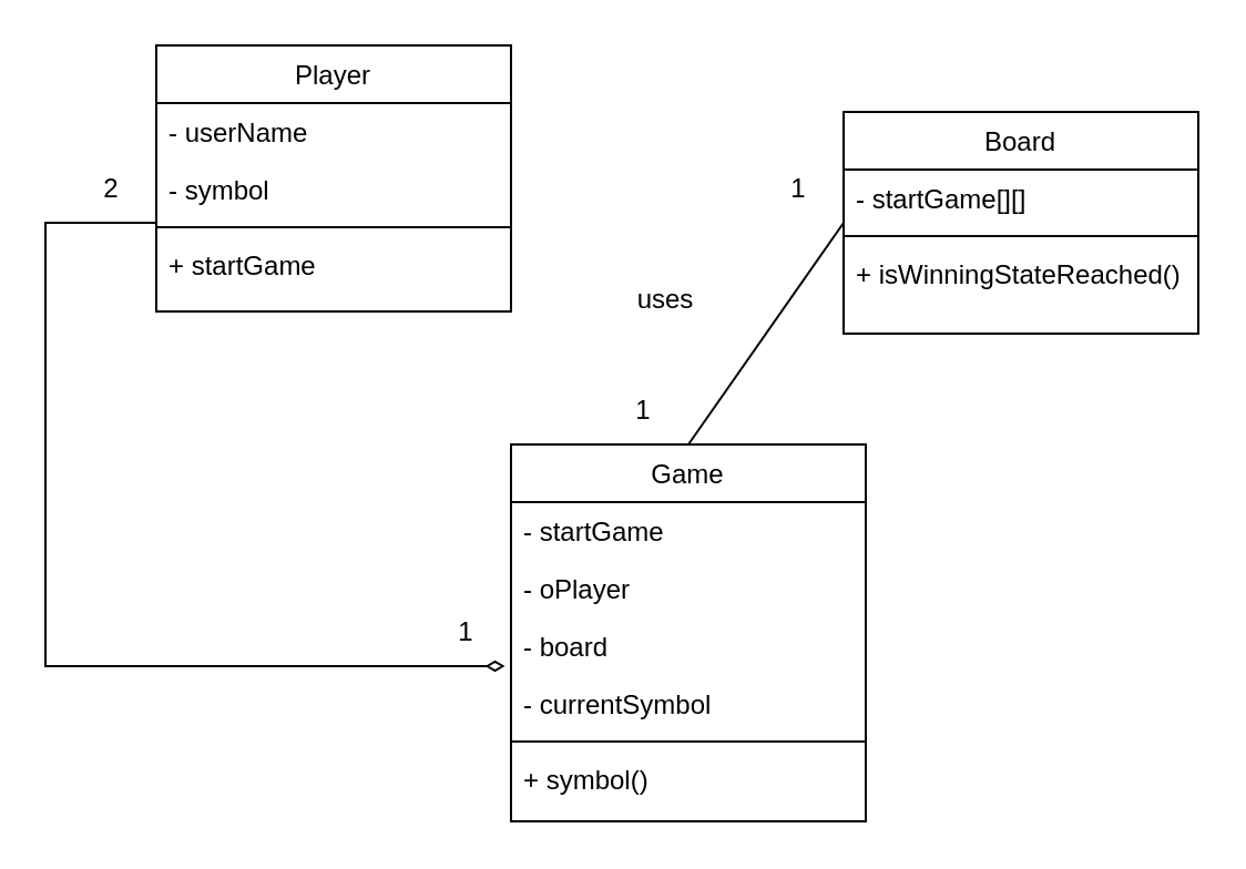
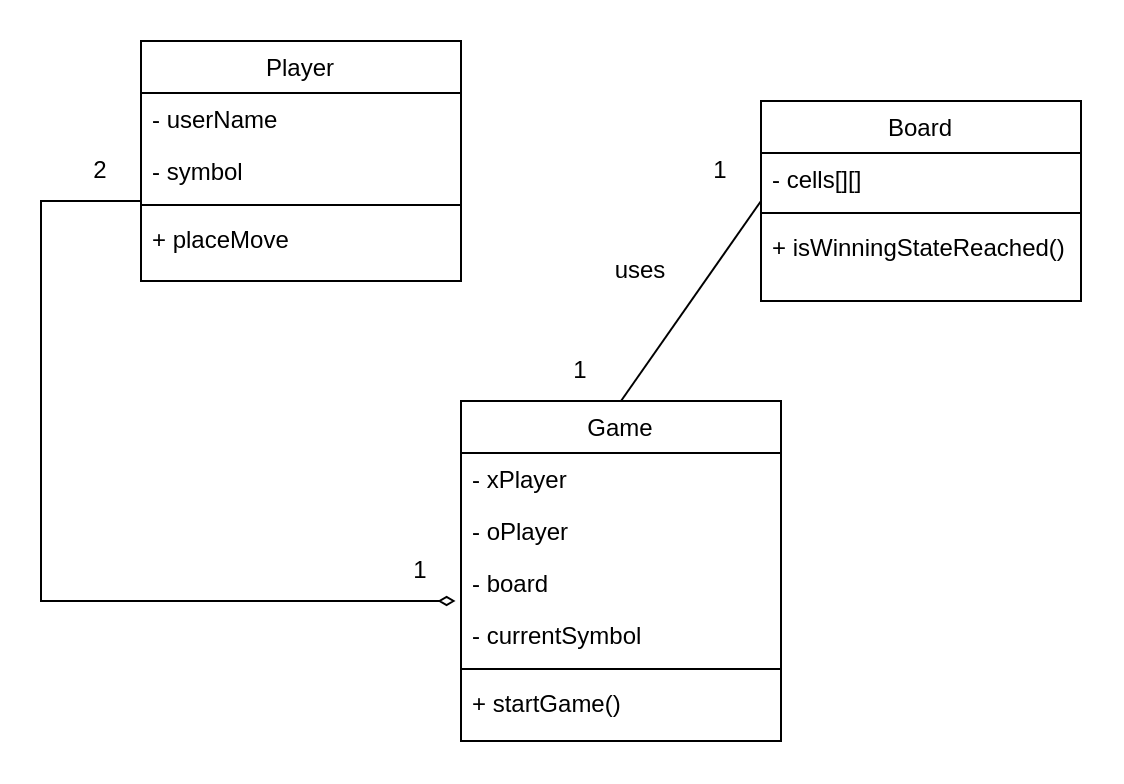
- <mxCell id="3" value="- startGame[][]" style="text;align=left;verticalAlign=top;spacingLeft=4;spacingRight=4;overflow=hidden;rotatable=0;points=[[0,0.5],[1,0.5]];portConstraint=eastwest;" parent="2" vertex="1"><mxGeometry y="26" width="160" height="26" as="geometry" /></mxCell>
+ <mxCell id="3" value="- cells[][]" style="text;align=left;verticalAlign=top;spacingLeft=4;spacingRight=4;overflow=hidden;rotatable=0;points=[[0,0.5],[1,0.5]];portConstraint=eastwest;" parent="2" vertex="1"><mxGeometry y="26" width="160" height="26" as="geometry" /></mxCell>
- <mxCell id="12" value="+ startGame " style="text;align=left;verticalAlign=top;spacingLeft=4;spacingRight=4;overflow=hidden;rotatable=0;points=[[0,0.5],[1,0.5]];portConstraint=eastwest;" parent="8" vertex="1"><mxGeometry y="86" width="160" height="26" as="geometry" /></mxCell>
+ <mxCell id="12" value="+ placeMove " style="text;align=left;verticalAlign=top;spacingLeft=4;spacingRight=4;overflow=hidden;rotatable=0;points=[[0,0.5],[1,0.5]];portConstraint=eastwest;" parent="8" vertex="1"><mxGeometry y="86" width="160" height="26" as="geometry" /></mxCell>
- <mxCell id="24" value="uses" style="text;html=1;strokeColor=none;fillColor=none;align=center;verticalAlign=middle;whiteSpace=wrap;rounded=0;" vertex="1" parent="1"><mxGeometry x="270" y="120" width="60" height="30" as="geometry" /></mxCell>
+ <mxCell id="24" value="uses" style="text;html=1;strokeColor=none;fillColor=none;align=center;verticalAlign=middle;whiteSpace=wrap;rounded=0;" vertex="1" parent="1"><mxGeometry x="290" y="120" width="60" height="30" as="geometry" /></mxCell>
- <mxCell id="14" value="- startGame" style="text;align=left;verticalAlign=top;spacingLeft=4;spacingRight=4;overflow=hidden;rotatable=0;points=[[0,0.5],[1,0.5]];portConstraint=eastwest;" vertex="1" parent="13"><mxGeometry y="26" width="160" height="26" as="geometry" /></mxCell>
+ <mxCell id="14" value="- xPlayer" style="text;align=left;verticalAlign=top;spacingLeft=4;spacingRight=4;overflow=hidden;rotatable=0;points=[[0,0.5],[1,0.5]];portConstraint=eastwest;" vertex="1" parent="13"><mxGeometry y="26" width="160" height="26" as="geometry" /></mxCell>
- <mxCell id="19" value="+ symbol()" style="text;align=left;verticalAlign=top;spacingLeft=4;spacingRight=4;overflow=hidden;rotatable=0;points=[[0,0.5],[1,0.5]];portConstraint=eastwest;" vertex="1" parent="13"><mxGeometry y="138" width="160" height="26" as="geometry" /></mxCell>
+ <mxCell id="19" value="+ startGame()" style="text;align=left;verticalAlign=top;spacingLeft=4;spacingRight=4;overflow=hidden;rotatable=0;points=[[0,0.5],[1,0.5]];portConstraint=eastwest;" vertex="1" parent="13"><mxGeometry y="138" width="160" height="26" as="geometry" /></mxCell>
